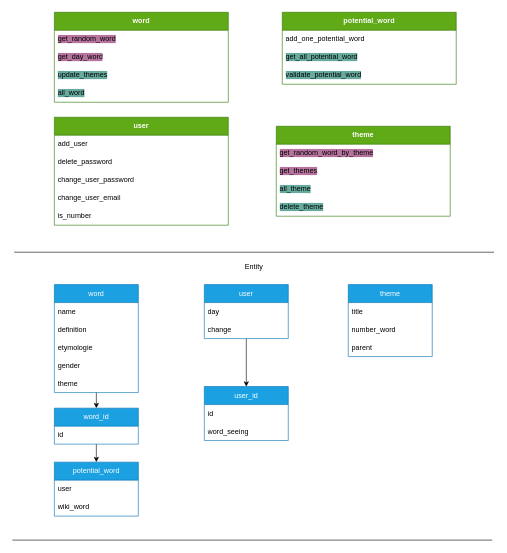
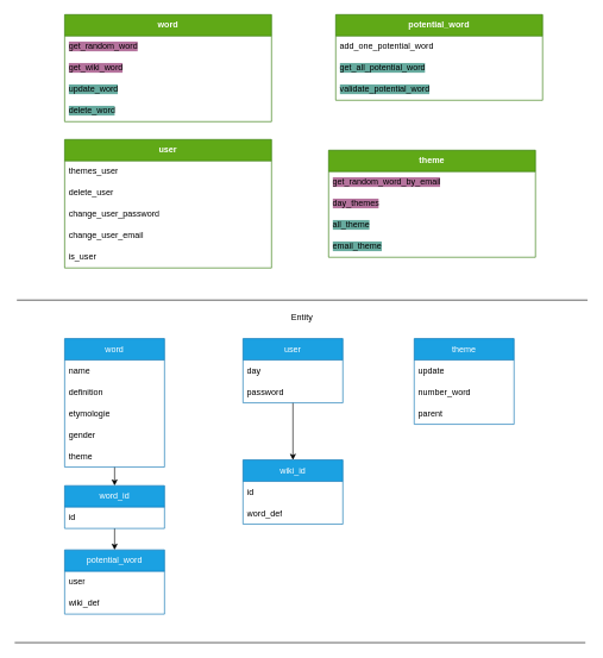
- <mxCell id="4" value="&lt;span style=&quot;background-color: rgb(181, 115, 157);&quot;&gt;get_day_word&lt;/span&gt;" style="text;strokeColor=none;fillColor=none;align=left;verticalAlign=middle;spacingLeft=4;spacingRight=4;overflow=hidden;points=[[0,0.5],[1,0.5]];portConstraint=eastwest;rotatable=0;whiteSpace=wrap;html=1;" parent="2" vertex="1"><mxGeometry y="60" width="290" height="30" as="geometry" /></mxCell>
+ <mxCell id="4" value="&lt;span style=&quot;background-color: rgb(181, 115, 157);&quot;&gt;get_wiki_word&lt;/span&gt;" style="text;strokeColor=none;fillColor=none;align=left;verticalAlign=middle;spacingLeft=4;spacingRight=4;overflow=hidden;points=[[0,0.5],[1,0.5]];portConstraint=eastwest;rotatable=0;whiteSpace=wrap;html=1;" parent="2" vertex="1"><mxGeometry y="60" width="290" height="30" as="geometry" /></mxCell>
- <mxCell id="5" value="&lt;div&gt;&lt;span style=&quot;background-color: rgb(103, 171, 159);&quot;&gt;update_themes&lt;/span&gt;&lt;/div&gt;" style="text;strokeColor=none;fillColor=none;align=left;verticalAlign=middle;spacingLeft=4;spacingRight=4;overflow=hidden;points=[[0,0.5],[1,0.5]];portConstraint=eastwest;rotatable=0;whiteSpace=wrap;html=1;" parent="2" vertex="1"><mxGeometry y="90" width="290" height="30" as="geometry" /></mxCell>
+ <mxCell id="5" value="&lt;div&gt;&lt;span style=&quot;background-color: rgb(103, 171, 159);&quot;&gt;update_word&lt;/span&gt;&lt;/div&gt;" style="text;strokeColor=none;fillColor=none;align=left;verticalAlign=middle;spacingLeft=4;spacingRight=4;overflow=hidden;points=[[0,0.5],[1,0.5]];portConstraint=eastwest;rotatable=0;whiteSpace=wrap;html=1;" parent="2" vertex="1"><mxGeometry y="90" width="290" height="30" as="geometry" /></mxCell>
- <mxCell id="6" value="&lt;div&gt;&lt;span style=&quot;background-color: rgb(103, 171, 159);&quot;&gt;all_word&lt;/span&gt;&lt;/div&gt;" style="text;strokeColor=none;fillColor=none;align=left;verticalAlign=middle;spacingLeft=4;spacingRight=4;overflow=hidden;points=[[0,0.5],[1,0.5]];portConstraint=eastwest;rotatable=0;whiteSpace=wrap;html=1;" parent="2" vertex="1"><mxGeometry y="120" width="290" height="30" as="geometry" /></mxCell>
+ <mxCell id="6" value="&lt;div&gt;&lt;span style=&quot;background-color: rgb(103, 171, 159);&quot;&gt;delete_word&lt;/span&gt;&lt;/div&gt;" style="text;strokeColor=none;fillColor=none;align=left;verticalAlign=middle;spacingLeft=4;spacingRight=4;overflow=hidden;points=[[0,0.5],[1,0.5]];portConstraint=eastwest;rotatable=0;whiteSpace=wrap;html=1;" parent="2" vertex="1"><mxGeometry y="120" width="290" height="30" as="geometry" /></mxCell>
- <mxCell id="8" value="add_user" style="text;strokeColor=none;fillColor=none;align=left;verticalAlign=middle;spacingLeft=4;spacingRight=4;overflow=hidden;points=[[0,0.5],[1,0.5]];portConstraint=eastwest;rotatable=0;whiteSpace=wrap;html=1;" parent="7" vertex="1"><mxGeometry y="30" width="290" height="30" as="geometry" /></mxCell>
+ <mxCell id="8" value="themes_user" style="text;strokeColor=none;fillColor=none;align=left;verticalAlign=middle;spacingLeft=4;spacingRight=4;overflow=hidden;points=[[0,0.5],[1,0.5]];portConstraint=eastwest;rotatable=0;whiteSpace=wrap;html=1;" parent="7" vertex="1"><mxGeometry y="30" width="290" height="30" as="geometry" /></mxCell>
- <mxCell id="18" value="&lt;span style=&quot;background-color: rgb(181, 115, 157);&quot;&gt;get_random_word_by_theme&lt;/span&gt;" style="text;strokeColor=none;fillColor=none;align=left;verticalAlign=middle;spacingLeft=4;spacingRight=4;overflow=hidden;points=[[0,0.5],[1,0.5]];portConstraint=eastwest;rotatable=0;whiteSpace=wrap;html=1;" parent="17" vertex="1"><mxGeometry y="30" width="290" height="30" as="geometry" /></mxCell>
+ <mxCell id="18" value="&lt;span style=&quot;background-color: rgb(181, 115, 157);&quot;&gt;get_random_word_by_email&lt;/span&gt;" style="text;strokeColor=none;fillColor=none;align=left;verticalAlign=middle;spacingLeft=4;spacingRight=4;overflow=hidden;points=[[0,0.5],[1,0.5]];portConstraint=eastwest;rotatable=0;whiteSpace=wrap;html=1;" parent="17" vertex="1"><mxGeometry y="30" width="290" height="30" as="geometry" /></mxCell>
- <mxCell id="9" value="delete_password" style="text;strokeColor=none;fillColor=none;align=left;verticalAlign=middle;spacingLeft=4;spacingRight=4;overflow=hidden;points=[[0,0.5],[1,0.5]];portConstraint=eastwest;rotatable=0;whiteSpace=wrap;html=1;" parent="7" vertex="1"><mxGeometry y="60" width="290" height="30" as="geometry" /></mxCell>
+ <mxCell id="9" value="delete_user" style="text;strokeColor=none;fillColor=none;align=left;verticalAlign=middle;spacingLeft=4;spacingRight=4;overflow=hidden;points=[[0,0.5],[1,0.5]];portConstraint=eastwest;rotatable=0;whiteSpace=wrap;html=1;" parent="7" vertex="1"><mxGeometry y="60" width="290" height="30" as="geometry" /></mxCell>
- <mxCell id="19" value="&lt;span style=&quot;background-color: rgb(181, 115, 157);&quot;&gt;get_themes&lt;/span&gt;" style="text;align=left;verticalAlign=middle;spacingLeft=4;spacingRight=4;overflow=hidden;points=[[0,0.5],[1,0.5]];portConstraint=eastwest;rotatable=0;whiteSpace=wrap;html=1;" vertex="1" parent="17"><mxGeometry y="60" width="290" height="30" as="geometry" /></mxCell>
+ <mxCell id="19" value="&lt;span style=&quot;background-color: rgb(181, 115, 157);&quot;&gt;day_themes&lt;/span&gt;" style="text;align=left;verticalAlign=middle;spacingLeft=4;spacingRight=4;overflow=hidden;points=[[0,0.5],[1,0.5]];portConstraint=eastwest;rotatable=0;whiteSpace=wrap;html=1;" vertex="1" parent="17"><mxGeometry y="60" width="290" height="30" as="geometry" /></mxCell>
- <mxCell id="21" value="&lt;div&gt;&lt;span style=&quot;background-color: rgb(103, 171, 159);&quot;&gt;delete_theme&lt;/span&gt;&lt;/div&gt;" style="text;strokeColor=none;fillColor=none;align=left;verticalAlign=middle;spacingLeft=4;spacingRight=4;overflow=hidden;points=[[0,0.5],[1,0.5]];portConstraint=eastwest;rotatable=0;whiteSpace=wrap;html=1;" parent="17" vertex="1"><mxGeometry y="120" width="290" height="30" as="geometry" /></mxCell>
+ <mxCell id="21" value="&lt;div&gt;&lt;span style=&quot;background-color: rgb(103, 171, 159);&quot;&gt;email_theme&lt;/span&gt;&lt;/div&gt;" style="text;strokeColor=none;fillColor=none;align=left;verticalAlign=middle;spacingLeft=4;spacingRight=4;overflow=hidden;points=[[0,0.5],[1,0.5]];portConstraint=eastwest;rotatable=0;whiteSpace=wrap;html=1;" parent="17" vertex="1"><mxGeometry y="120" width="290" height="30" as="geometry" /></mxCell>
- <mxCell id="12" value="is_number" style="text;strokeColor=none;fillColor=none;align=left;verticalAlign=middle;spacingLeft=4;spacingRight=4;overflow=hidden;points=[[0,0.5],[1,0.5]];portConstraint=eastwest;rotatable=0;whiteSpace=wrap;html=1;" parent="7" vertex="1"><mxGeometry y="150" width="290" height="30" as="geometry" /></mxCell>
+ <mxCell id="12" value="is_user" style="text;strokeColor=none;fillColor=none;align=left;verticalAlign=middle;spacingLeft=4;spacingRight=4;overflow=hidden;points=[[0,0.5],[1,0.5]];portConstraint=eastwest;rotatable=0;whiteSpace=wrap;html=1;" parent="7" vertex="1"><mxGeometry y="150" width="290" height="30" as="geometry" /></mxCell>
- <mxCell id="44" value="title" style="text;strokeColor=none;fillColor=none;align=left;verticalAlign=middle;spacingLeft=4;spacingRight=4;overflow=hidden;points=[[0,0.5],[1,0.5]];portConstraint=eastwest;rotatable=0;whiteSpace=wrap;html=1;" vertex="1" parent="43"><mxGeometry y="30" width="140" height="30" as="geometry" /></mxCell>
+ <mxCell id="44" value="update" style="text;strokeColor=none;fillColor=none;align=left;verticalAlign=middle;spacingLeft=4;spacingRight=4;overflow=hidden;points=[[0,0.5],[1,0.5]];portConstraint=eastwest;rotatable=0;whiteSpace=wrap;html=1;" vertex="1" parent="43"><mxGeometry y="30" width="140" height="30" as="geometry" /></mxCell>
- <mxCell id="39" value="change" style="text;strokeColor=none;fillColor=none;align=left;verticalAlign=middle;spacingLeft=4;spacingRight=4;overflow=hidden;points=[[0,0.5],[1,0.5]];portConstraint=eastwest;rotatable=0;whiteSpace=wrap;html=1;" vertex="1" parent="37"><mxGeometry y="60" width="140" height="30" as="geometry" /></mxCell>
+ <mxCell id="39" value="password" style="text;strokeColor=none;fillColor=none;align=left;verticalAlign=middle;spacingLeft=4;spacingRight=4;overflow=hidden;points=[[0,0.5],[1,0.5]];portConstraint=eastwest;rotatable=0;whiteSpace=wrap;html=1;" vertex="1" parent="37"><mxGeometry y="60" width="140" height="30" as="geometry" /></mxCell>
- <mxCell id="40" value="user_id" style="swimlane;fontStyle=0;childLayout=stackLayout;horizontal=1;startSize=30;horizontalStack=0;resizeParent=1;resizeParentMax=0;resizeLast=0;collapsible=1;marginBottom=0;whiteSpace=wrap;html=1;fillColor=#1ba1e2;fontColor=#ffffff;strokeColor=#006EAF;" vertex="1" parent="1"><mxGeometry x="340" y="644" width="140" height="90" as="geometry" /></mxCell>
+ <mxCell id="40" value="wiki_id" style="swimlane;fontStyle=0;childLayout=stackLayout;horizontal=1;startSize=30;horizontalStack=0;resizeParent=1;resizeParentMax=0;resizeLast=0;collapsible=1;marginBottom=0;whiteSpace=wrap;html=1;fillColor=#1ba1e2;fontColor=#ffffff;strokeColor=#006EAF;" vertex="1" parent="1"><mxGeometry x="340" y="644" width="140" height="90" as="geometry" /></mxCell>
- <mxCell id="42" value="word_seeing" style="text;strokeColor=none;fillColor=none;align=left;verticalAlign=middle;spacingLeft=4;spacingRight=4;overflow=hidden;points=[[0,0.5],[1,0.5]];portConstraint=eastwest;rotatable=0;whiteSpace=wrap;html=1;" vertex="1" parent="40"><mxGeometry y="60" width="140" height="30" as="geometry" /></mxCell>
+ <mxCell id="42" value="word_def" style="text;strokeColor=none;fillColor=none;align=left;verticalAlign=middle;spacingLeft=4;spacingRight=4;overflow=hidden;points=[[0,0.5],[1,0.5]];portConstraint=eastwest;rotatable=0;whiteSpace=wrap;html=1;" vertex="1" parent="40"><mxGeometry y="60" width="140" height="30" as="geometry" /></mxCell>
- <mxCell id="35" value="wiki_word" style="text;strokeColor=none;fillColor=none;align=left;verticalAlign=middle;spacingLeft=4;spacingRight=4;overflow=hidden;points=[[0,0.5],[1,0.5]];portConstraint=eastwest;rotatable=0;whiteSpace=wrap;html=1;" vertex="1" parent="33"><mxGeometry y="60" width="140" height="30" as="geometry" /></mxCell>
+ <mxCell id="35" value="wiki_def" style="text;strokeColor=none;fillColor=none;align=left;verticalAlign=middle;spacingLeft=4;spacingRight=4;overflow=hidden;points=[[0,0.5],[1,0.5]];portConstraint=eastwest;rotatable=0;whiteSpace=wrap;html=1;" vertex="1" parent="33"><mxGeometry y="60" width="140" height="30" as="geometry" /></mxCell>
